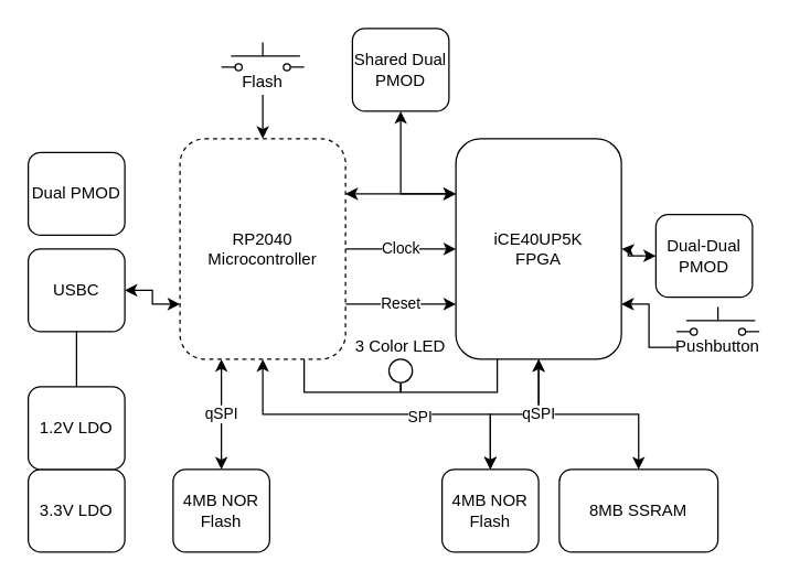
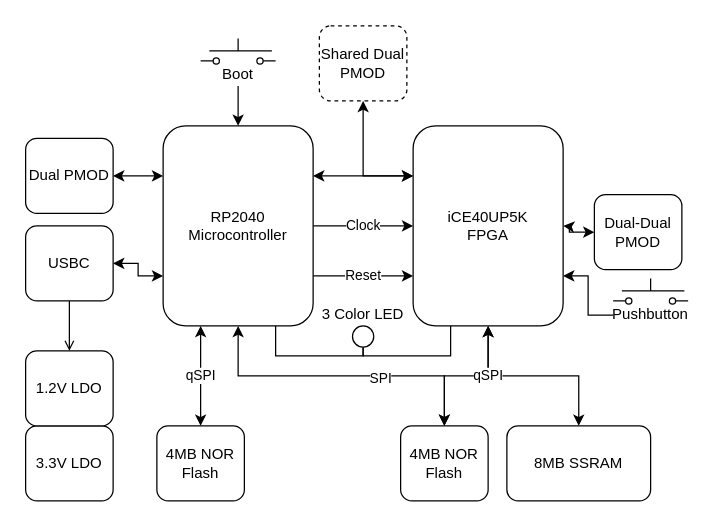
- <mxCell id="21" value="Shared Dual PMOD" style="rounded=1;whiteSpace=wrap;html=1;" parent="1" vertex="1"><mxGeometry x="255" y="20" width="70" height="60" as="geometry" /></mxCell>
+ <mxCell id="21" value="Shared Dual PMOD" style="rounded=1;whiteSpace=wrap;html=1;dashed=1;" parent="1" vertex="1"><mxGeometry x="255" y="20" width="70" height="60" as="geometry" /></mxCell>
- <mxCell id="48" value="Flash" style="text;html=1;strokeColor=none;fillColor=none;align=center;verticalAlign=middle;whiteSpace=wrap;rounded=0;fontColor=#000000;" parent="40" vertex="1"><mxGeometry y="20.5" width="60" height="17.5" as="geometry" /></mxCell>
+ <mxCell id="48" value="Boot" style="text;html=1;strokeColor=none;fillColor=none;align=center;verticalAlign=middle;whiteSpace=wrap;rounded=0;fontColor=#000000;" parent="40" vertex="1"><mxGeometry y="20.5" width="60" height="17.5" as="geometry" /></mxCell>
+ <mxCell id="16" style="edgeStyle=orthogonalEdgeStyle;rounded=0;orthogonalLoop=1;jettySize=auto;html=1;entryX=0;entryY=0.25;entryDx=0;entryDy=0;startArrow=classic;startFill=1;" parent="1" source="17" target="9" edge="1"><mxGeometry relative="1" as="geometry" /></mxCell>
- <mxCell id="9" value="RP2040&lt;br&gt;Microcontroller" style="rounded=1;whiteSpace=wrap;html=1;dashed=1;" parent="1" vertex="1"><mxGeometry x="130" y="100" width="120" height="160" as="geometry" /></mxCell>
+ <mxCell id="9" value="RP2040&lt;br&gt;Microcontroller" style="rounded=1;whiteSpace=wrap;html=1;" parent="1" vertex="1"><mxGeometry x="130" y="100" width="120" height="160" as="geometry" /></mxCell>
- <mxCell id="23" style="edgeStyle=orthogonalEdgeStyle;rounded=0;orthogonalLoop=1;jettySize=auto;html=1;entryX=0.5;entryY=0;entryDx=0;entryDy=0;startArrow=none;startFill=0;endArrow=none;endFill=0;" parent="1" source="24" target="39" edge="1"><mxGeometry relative="1" as="geometry" /></mxCell>
+ <mxCell id="23" style="edgeStyle=orthogonalEdgeStyle;rounded=0;orthogonalLoop=1;jettySize=auto;html=1;entryX=0.5;entryY=0;entryDx=0;entryDy=0;startArrow=none;startFill=0;endArrow=open;endFill=0;" parent="1" source="24" target="39" edge="1"><mxGeometry relative="1" as="geometry" /></mxCell>
